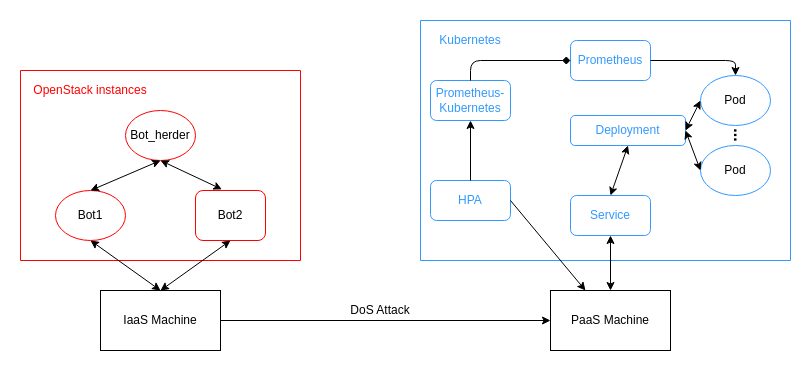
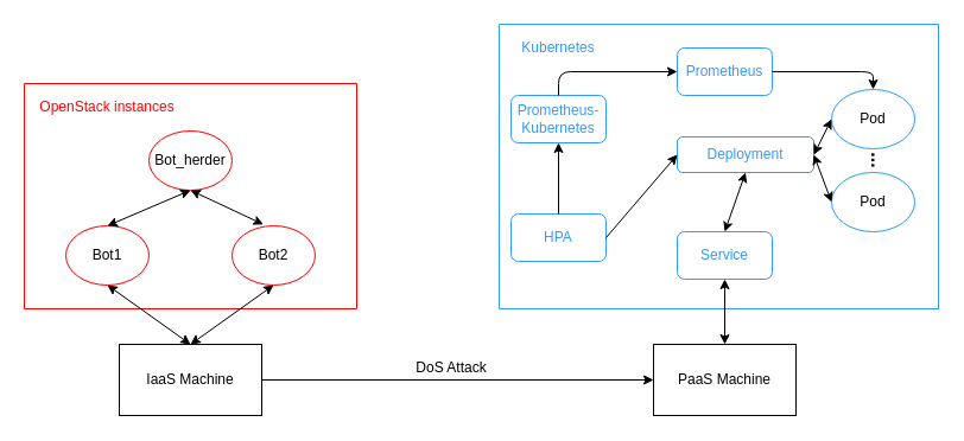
- <mxCell id="31" value="" style="endArrow=diamond;html=1;fontColor=#FF0000;strokeColor=#000000;entryX=0;entryY=0.5;entryDx=0;entryDy=0;exitX=0.5;exitY=0;exitDx=0;exitDy=0;" edge="1" parent="1" source="24" target="23"><mxGeometry width="50" height="50" relative="1" as="geometry"><mxPoint x="340" y="140" as="sourcePoint" /><mxPoint x="390" y="90" as="targetPoint" /><Array as="points"><mxPoint x="470" y="60" /></Array></mxGeometry></mxCell>
+ <mxCell id="31" value="" style="endArrow=classic;html=1;fontColor=#FF0000;strokeColor=#000000;entryX=0;entryY=0.5;entryDx=0;entryDy=0;exitX=0.5;exitY=0;exitDx=0;exitDy=0;" edge="1" parent="1" source="24" target="23"><mxGeometry width="50" height="50" relative="1" as="geometry"><mxPoint x="340" y="140" as="sourcePoint" /><mxPoint x="390" y="90" as="targetPoint" /><Array as="points"><mxPoint x="470" y="60" /></Array></mxGeometry></mxCell>
- <mxCell id="8" value="Bot2" style="whiteSpace=wrap;html=1;strokeColor=#FF0000;rounded=1;" vertex="1" parent="1"><mxGeometry x="195" y="190" width="70" height="50" as="geometry" /></mxCell>
+ <mxCell id="8" value="Bot2" style="ellipse;whiteSpace=wrap;html=1;strokeColor=#FF0000;" vertex="1" parent="1"><mxGeometry x="195" y="190" width="70" height="50" as="geometry" /></mxCell>
- <mxCell id="28" value="" style="endArrow=classic;html=1;fontColor=#FF0000;strokeColor=#000000;exitX=1;exitY=0.5;exitDx=0;exitDy=0;" edge="1" parent="1" source="21" target="15"><mxGeometry width="50" height="50" relative="1" as="geometry"><mxPoint x="340" y="140" as="sourcePoint" /><mxPoint x="390" y="90" as="targetPoint" /></mxGeometry></mxCell>
+ <mxCell id="28" value="" style="endArrow=classic;html=1;fontColor=#FF0000;strokeColor=#000000;exitX=1;exitY=0.5;exitDx=0;exitDy=0;entryX=0;entryY=0.5;entryDx=0;entryDy=0;" edge="1" parent="1" source="21" target="19"><mxGeometry width="50" height="50" relative="1" as="geometry"><mxPoint x="340" y="140" as="sourcePoint" /><mxPoint x="390" y="90" as="targetPoint" /></mxGeometry></mxCell>
